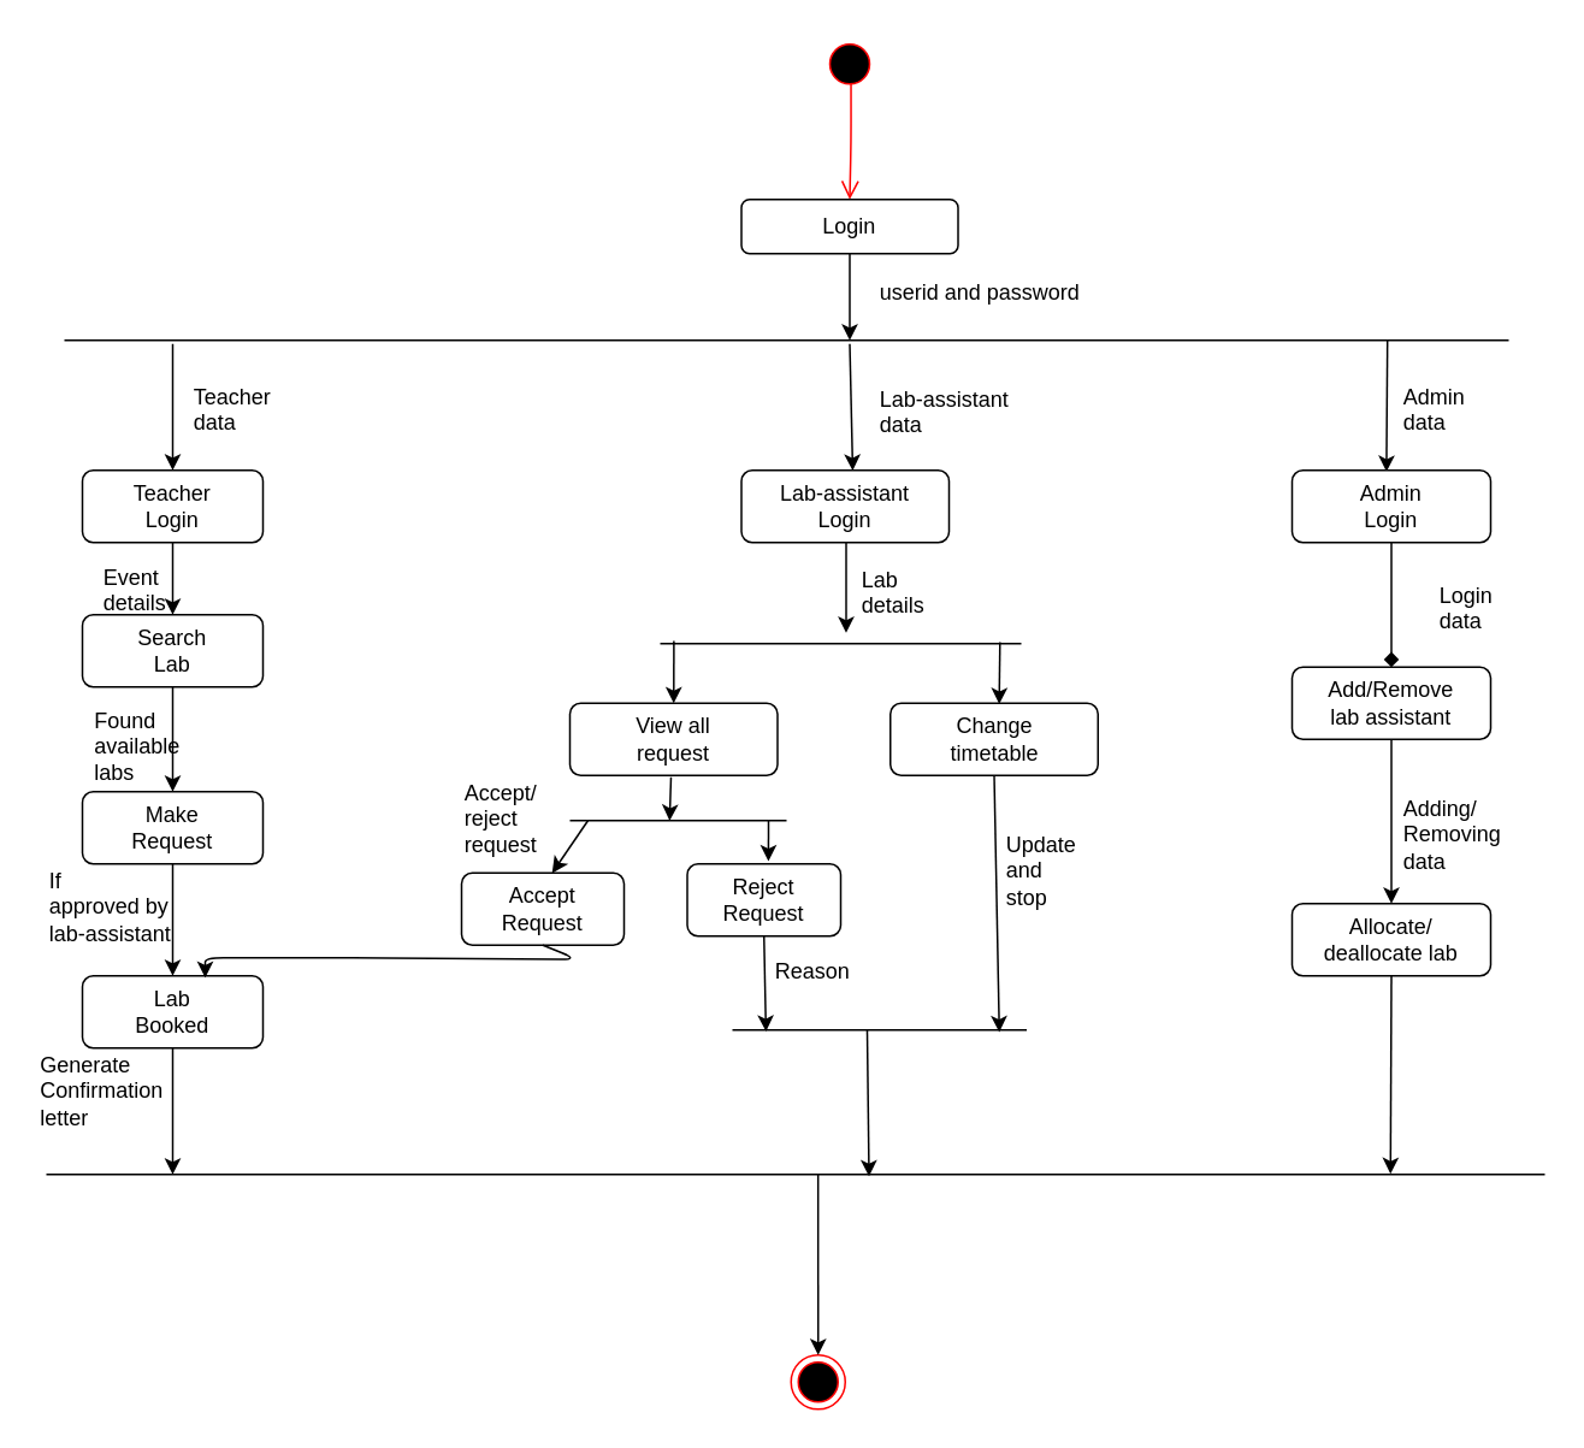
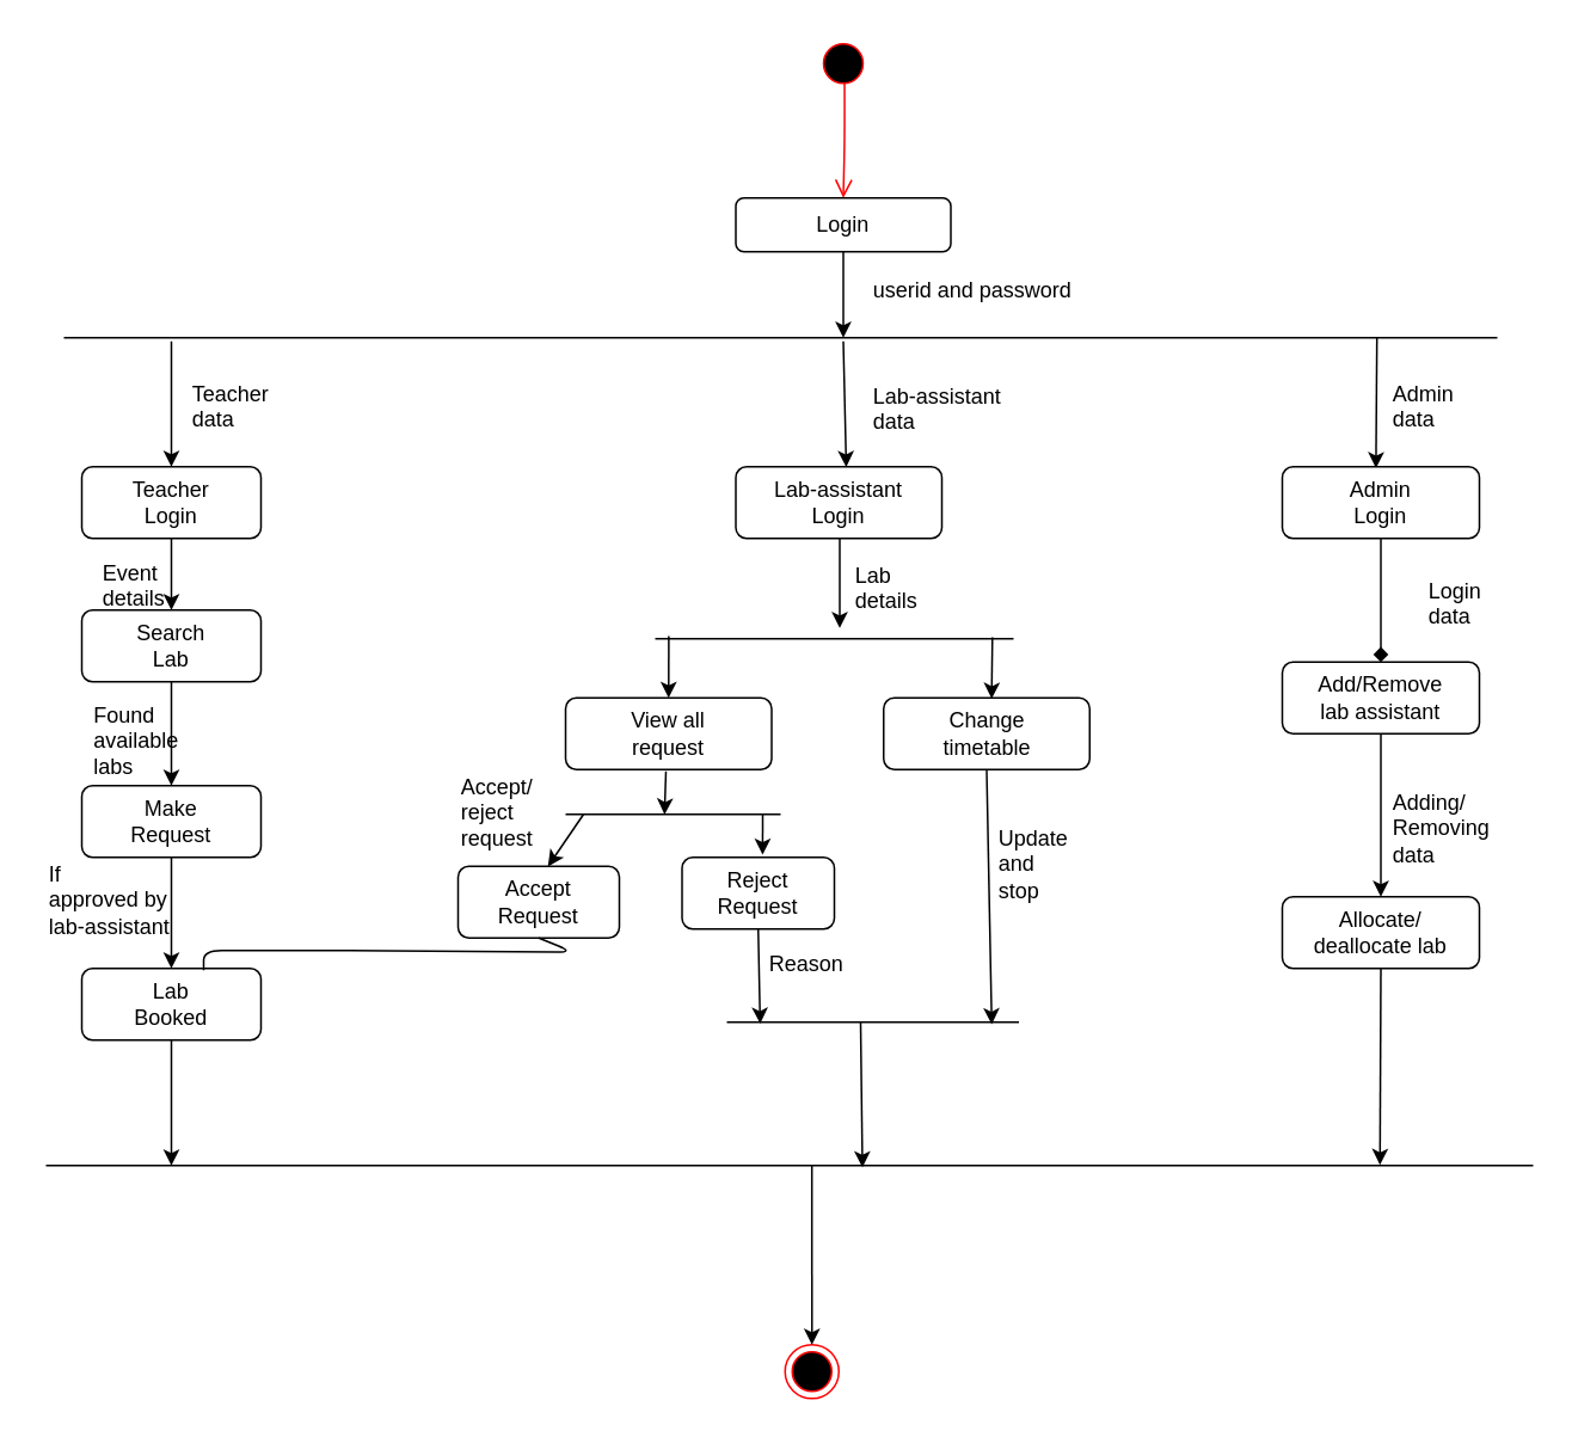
- <mxCell id="53" value="" style="endArrow=classic;html=1;entryX=0.68;entryY=0.025;entryDx=0;entryDy=0;entryPerimeter=0;exitX=0.5;exitY=1;exitDx=0;exitDy=0;" parent="1" source="48" target="28" edge="1"><mxGeometry width="50" height="50" relative="1" as="geometry"><mxPoint x="325" y="531" as="sourcePoint" /><mxPoint x="305" y="560" as="targetPoint" /><Array as="points"><mxPoint x="320" y="531" /><mxPoint x="205" y="530" /><mxPoint x="113" y="530" /></Array></mxGeometry></mxCell>
+ <mxCell id="53" value="" style="endArrow=none;html=1;entryX=0.68;entryY=0.025;entryDx=0;entryDy=0;entryPerimeter=0;exitX=0.5;exitY=1;exitDx=0;exitDy=0;" parent="1" source="48" target="28" edge="1"><mxGeometry width="50" height="50" relative="1" as="geometry"><mxPoint x="325" y="531" as="sourcePoint" /><mxPoint x="305" y="560" as="targetPoint" /><Array as="points"><mxPoint x="320" y="531" /><mxPoint x="205" y="530" /><mxPoint x="113" y="530" /></Array></mxGeometry></mxCell>
- <mxCell id="32" value="&lt;div&gt;Generate &lt;br&gt;&lt;/div&gt;&lt;div&gt;Confirmation &lt;br&gt;&lt;/div&gt;&lt;div&gt;letter&lt;br&gt;&lt;/div&gt;" style="text;html=1;resizable=0;points=[];autosize=1;align=left;verticalAlign=top;spacingTop=-4;" parent="1" vertex="1"><mxGeometry x="20" y="580" width="90" height="40" as="geometry" /></mxCell>
